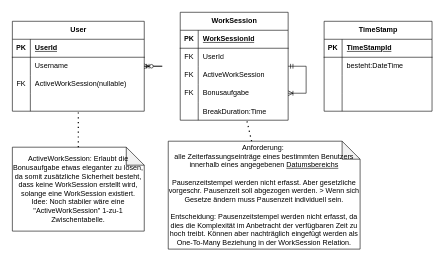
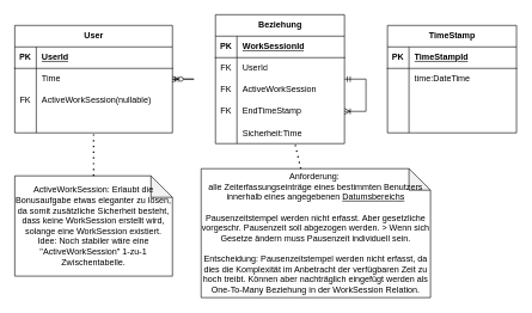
- <mxCell id="29" value="WorkSession" style="shape=table;startSize=30;container=1;collapsible=1;childLayout=tableLayout;fixedRows=1;rowLines=0;fontStyle=1;align=center;resizeLast=1;html=1;" parent="1" vertex="1"><mxGeometry x="300" y="20" width="180" height="180" as="geometry" /></mxCell>
+ <mxCell id="29" value="Beziehung" style="shape=table;startSize=30;container=1;collapsible=1;childLayout=tableLayout;fixedRows=1;rowLines=0;fontStyle=1;align=center;resizeLast=1;html=1;" parent="1" vertex="1"><mxGeometry x="300" y="20" width="180" height="180" as="geometry" /></mxCell>
- <mxCell id="8" value="Username" style="shape=partialRectangle;connectable=0;fillColor=none;top=0;left=0;bottom=0;right=0;align=left;spacingLeft=6;overflow=hidden;whiteSpace=wrap;html=1;" parent="6" vertex="1"><mxGeometry x="30" width="190" height="30" as="geometry"><mxRectangle width="190" height="30" as="alternateBounds" /></mxGeometry></mxCell>
+ <mxCell id="8" value="Time" style="shape=partialRectangle;connectable=0;fillColor=none;top=0;left=0;bottom=0;right=0;align=left;spacingLeft=6;overflow=hidden;whiteSpace=wrap;html=1;" parent="6" vertex="1"><mxGeometry x="30" width="190" height="30" as="geometry"><mxRectangle width="190" height="30" as="alternateBounds" /></mxGeometry></mxCell>
- <mxCell id="21" value="besteht:DateTime" style="shape=partialRectangle;connectable=0;fillColor=none;top=0;left=0;bottom=0;right=0;align=left;spacingLeft=6;overflow=hidden;whiteSpace=wrap;html=1;" parent="19" vertex="1"><mxGeometry x="30" width="150" height="30" as="geometry"><mxRectangle width="150" height="30" as="alternateBounds" /></mxGeometry></mxCell>
+ <mxCell id="21" value="time:DateTime" style="shape=partialRectangle;connectable=0;fillColor=none;top=0;left=0;bottom=0;right=0;align=left;spacingLeft=6;overflow=hidden;whiteSpace=wrap;html=1;" parent="19" vertex="1"><mxGeometry x="30" width="150" height="30" as="geometry"><mxRectangle width="150" height="30" as="alternateBounds" /></mxGeometry></mxCell>
- <mxCell id="41" value="Bonusaufgabe" style="shape=partialRectangle;connectable=0;fillColor=none;top=0;left=0;bottom=0;right=0;align=left;spacingLeft=6;overflow=hidden;whiteSpace=wrap;html=1;" parent="39" vertex="1"><mxGeometry x="30" width="150" height="30" as="geometry"><mxRectangle width="150" height="30" as="alternateBounds" /></mxGeometry></mxCell>
+ <mxCell id="41" value="EndTimeStamp" style="shape=partialRectangle;connectable=0;fillColor=none;top=0;left=0;bottom=0;right=0;align=left;spacingLeft=6;overflow=hidden;whiteSpace=wrap;html=1;" parent="39" vertex="1"><mxGeometry x="30" width="150" height="30" as="geometry"><mxRectangle width="150" height="30" as="alternateBounds" /></mxGeometry></mxCell>
- <mxCell id="44" value="BreakDuration:Time" style="shape=partialRectangle;connectable=0;fillColor=none;top=0;left=0;bottom=0;right=0;align=left;spacingLeft=6;overflow=hidden;" parent="42" vertex="1"><mxGeometry x="30" width="150" height="30" as="geometry"><mxRectangle width="150" height="30" as="alternateBounds" /></mxGeometry></mxCell>
+ <mxCell id="44" value="Sicherheit:Time" style="shape=partialRectangle;connectable=0;fillColor=none;top=0;left=0;bottom=0;right=0;align=left;spacingLeft=6;overflow=hidden;" parent="42" vertex="1"><mxGeometry x="30" width="150" height="30" as="geometry"><mxRectangle width="150" height="30" as="alternateBounds" /></mxGeometry></mxCell>
